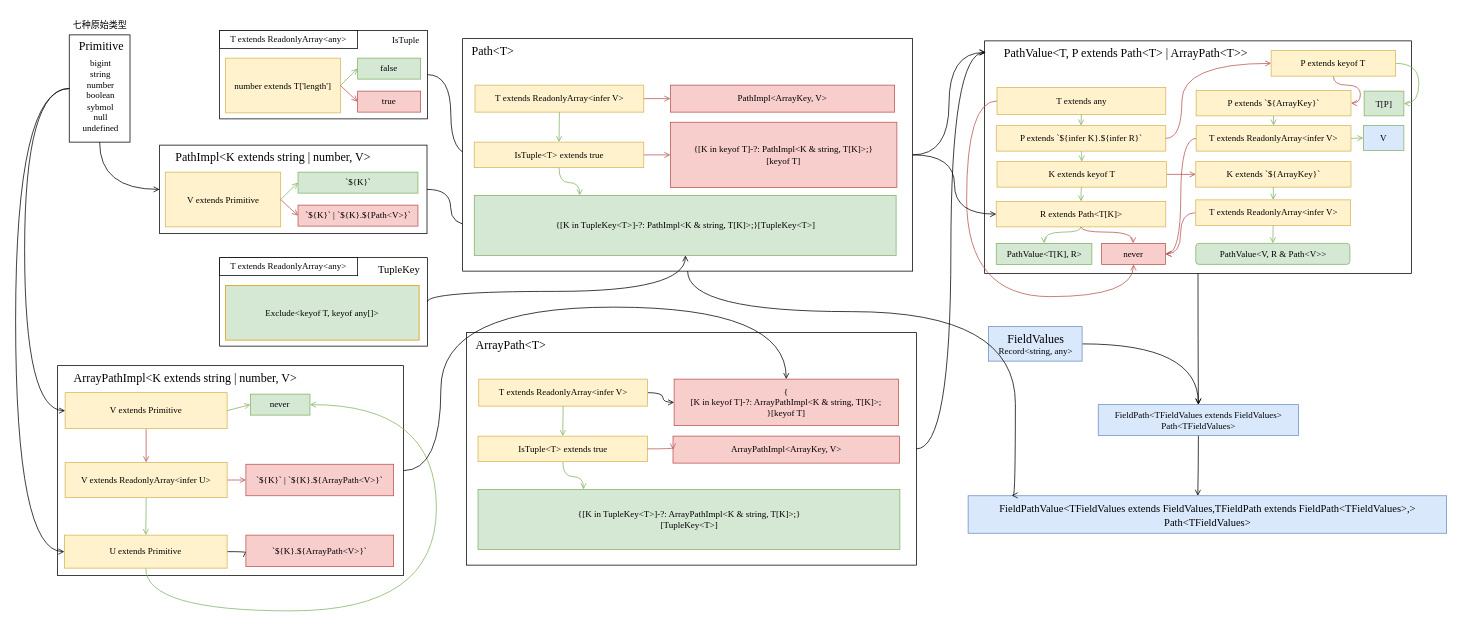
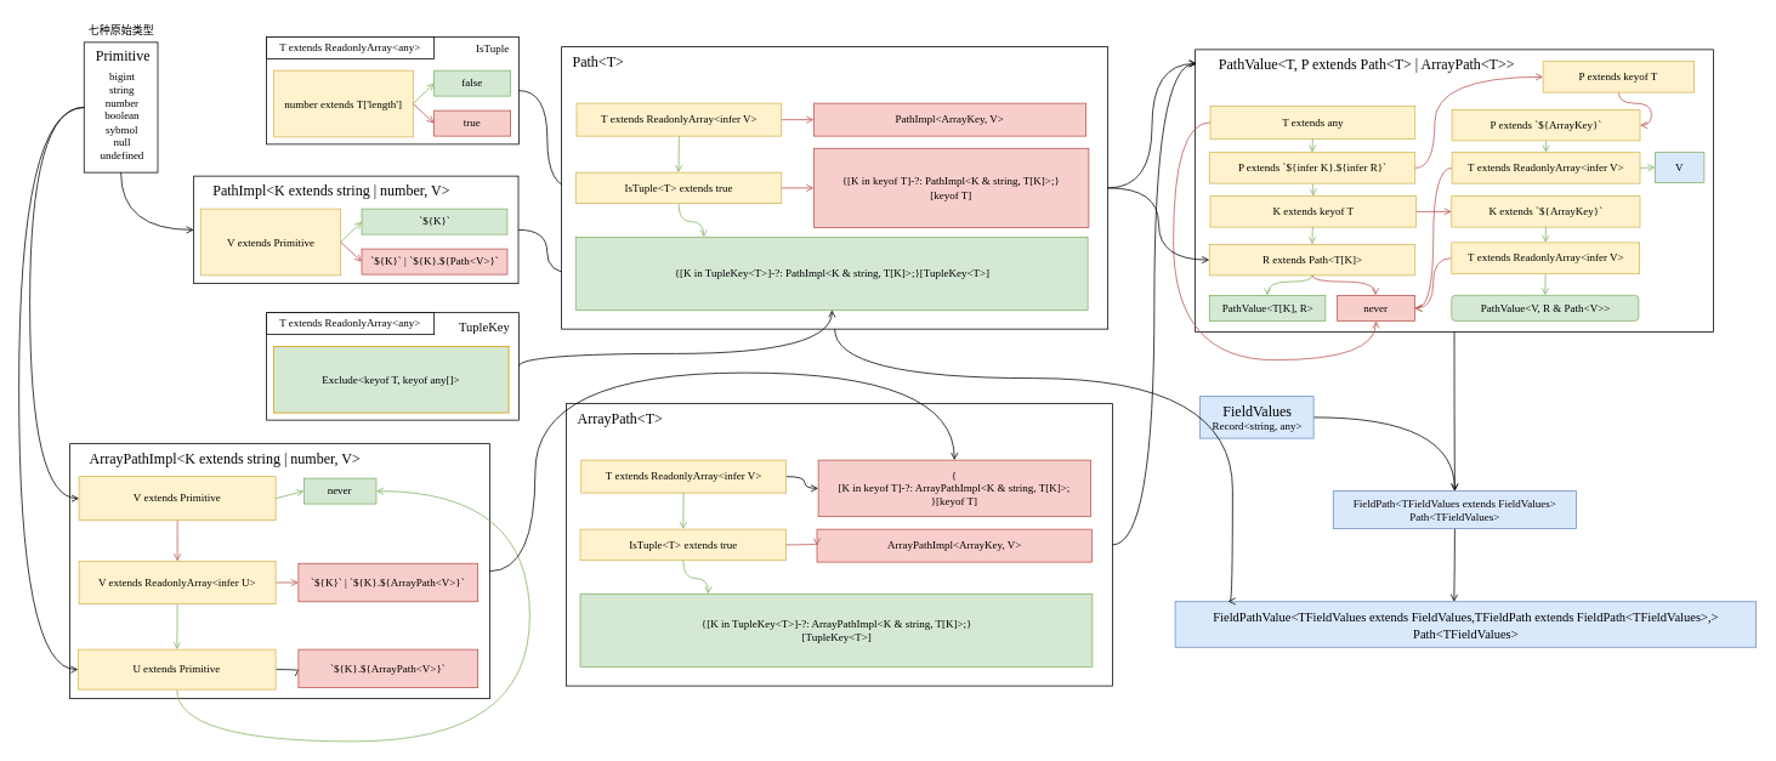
- <mxCell id="105" style="edgeStyle=orthogonalEdgeStyle;rounded=0;orthogonalLoop=1;jettySize=auto;html=1;exitX=1;exitY=0.5;exitDx=0;exitDy=0;entryX=1;entryY=0.5;entryDx=0;entryDy=0;fillColor=#d5e8d4;strokeColor=#82b366;endArrow=open;endFill=0;curved=1;" edge="1" parent="73" source="107" target="95"><mxGeometry relative="1" as="geometry" /></mxCell>
- <mxCell id="95" value="T[P]" style="rounded=0;whiteSpace=wrap;html=1;fontSize=12;fillColor=#d5e8d4;strokeColor=#82b366;fontFamily=Comic Sans MS;" parent="73" vertex="1"><mxGeometry x="530" y="67" width="53" height="33" as="geometry" /></mxCell>
